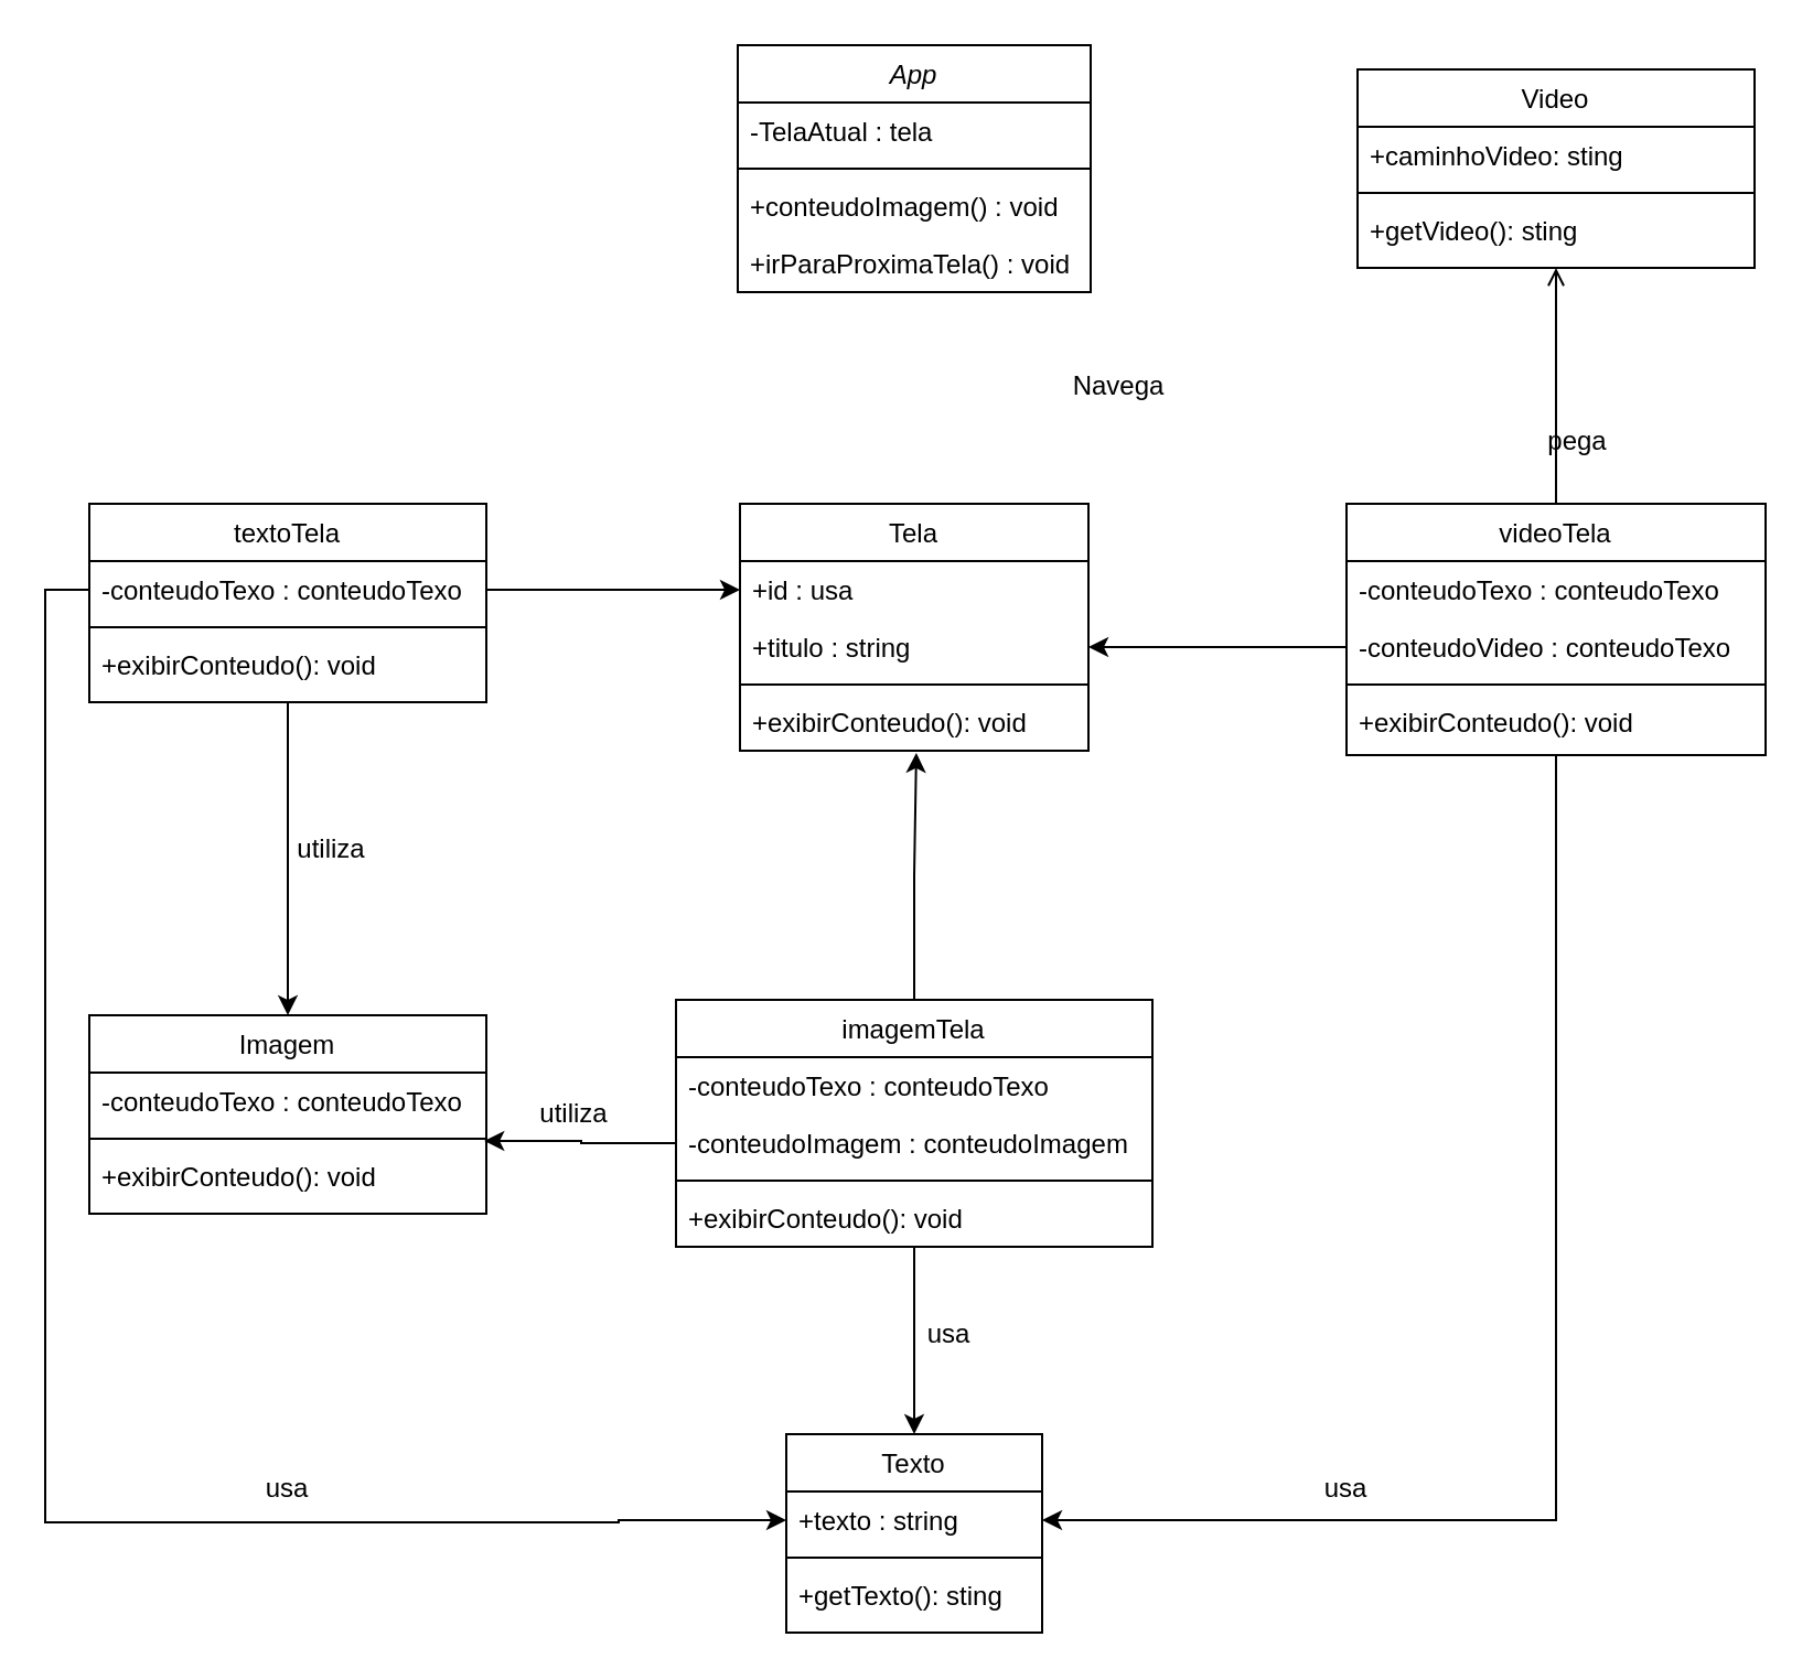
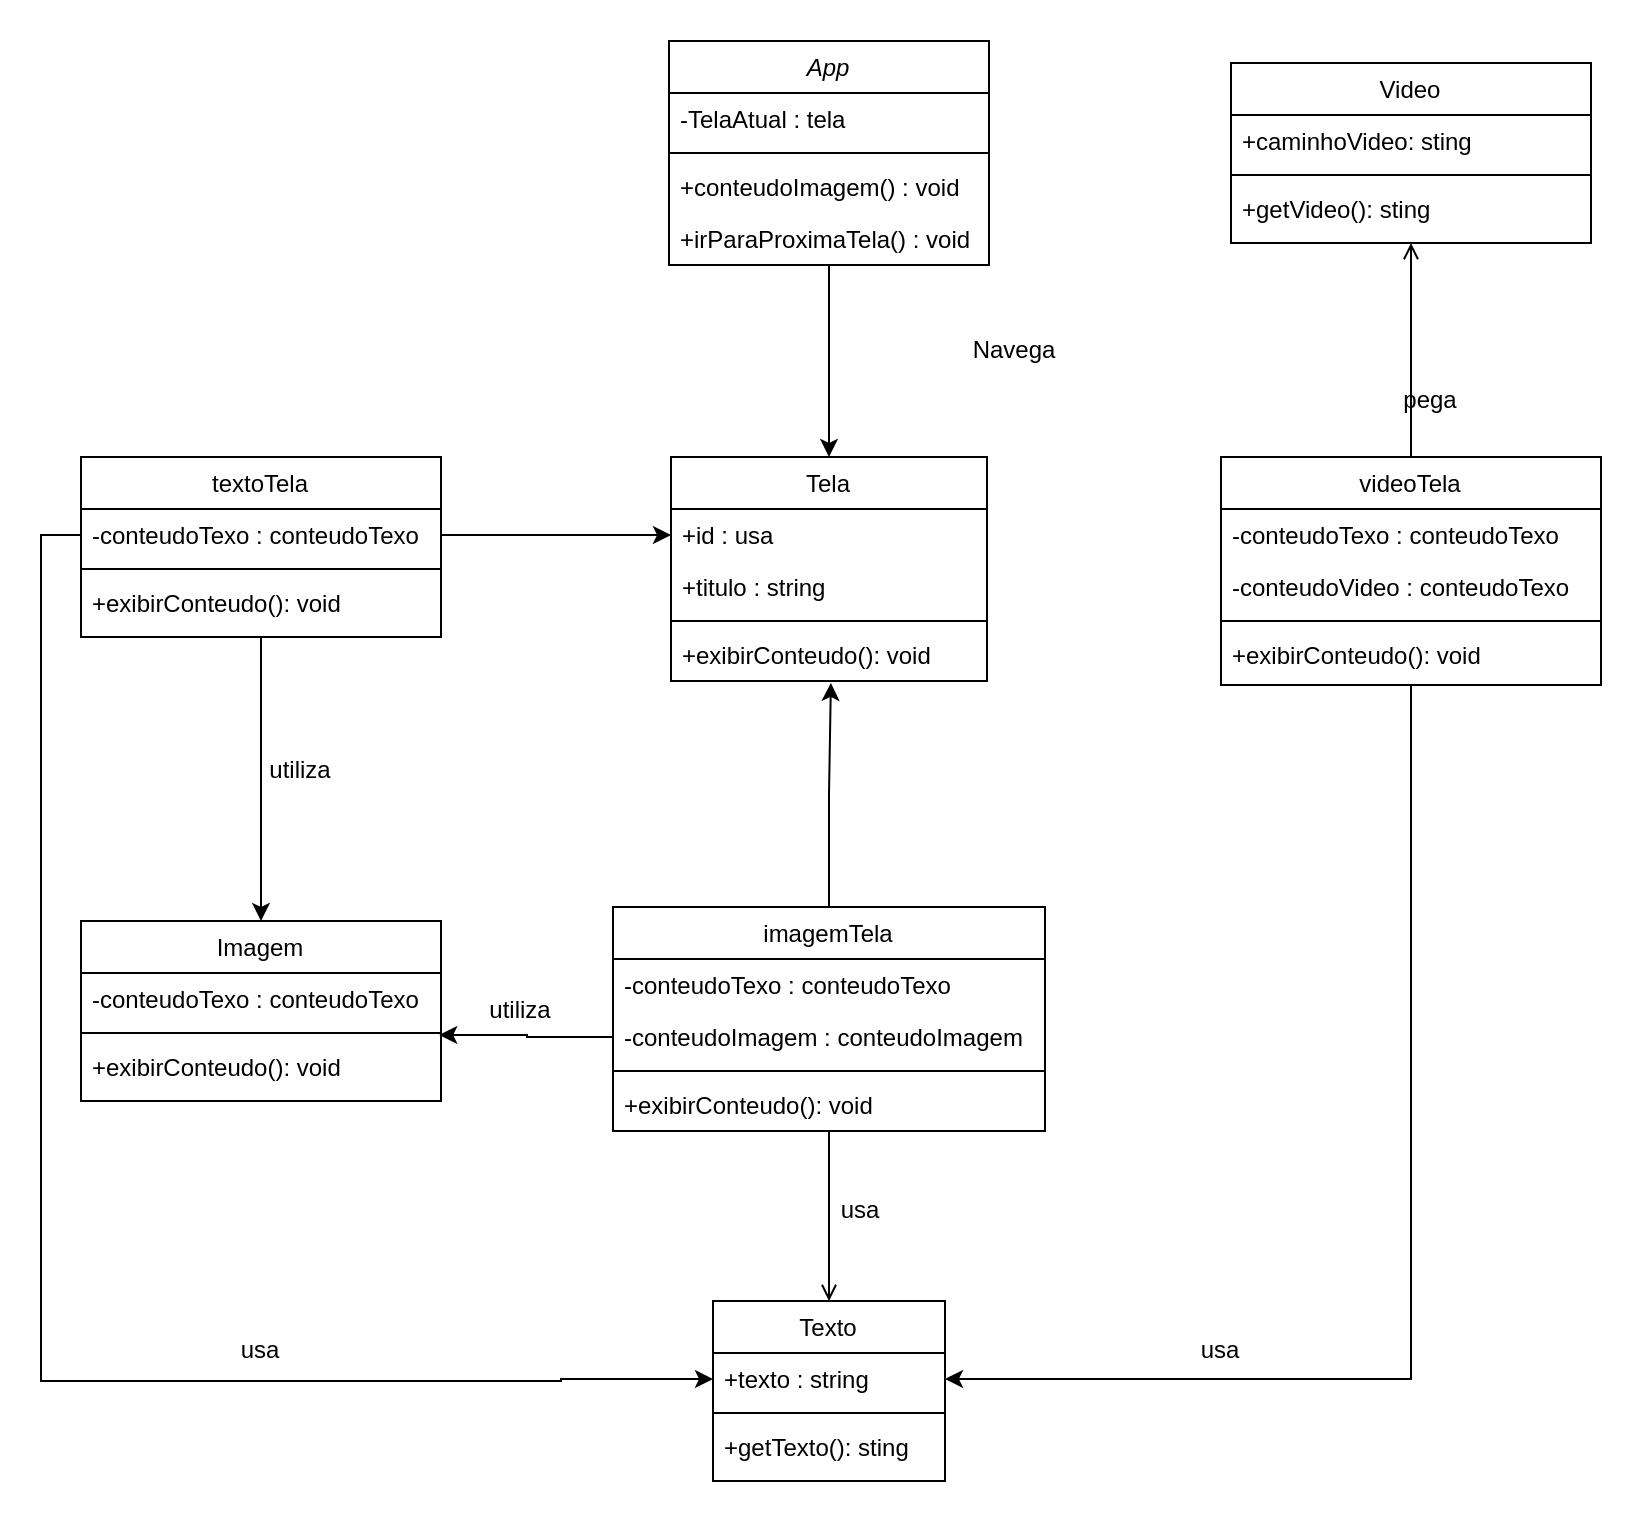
+ <mxCell id="2" style="edgeStyle=orthogonalEdgeStyle;rounded=0;orthogonalLoop=1;jettySize=auto;html=1;entryX=0.5;entryY=0;entryDx=0;entryDy=0;" edge="1" parent="1" source="3" target="8"><mxGeometry relative="1" as="geometry" /></mxCell>
- <mxCell id="47" style="edgeStyle=orthogonalEdgeStyle;rounded=0;orthogonalLoop=1;jettySize=auto;html=1;entryX=1;entryY=0.5;entryDx=0;entryDy=0;" edge="1" parent="1" source="22" target="10"><mxGeometry relative="1" as="geometry" /></mxCell>
- <mxCell id="25" style="edgeStyle=orthogonalEdgeStyle;rounded=0;orthogonalLoop=1;jettySize=auto;html=1;entryX=0.5;entryY=0;entryDx=0;entryDy=0;" edge="1" parent="1" source="26" target="35"><mxGeometry relative="1" as="geometry" /></mxCell>
+ <mxCell id="25" style="edgeStyle=orthogonalEdgeStyle;rounded=0;orthogonalLoop=1;jettySize=auto;html=1;entryX=0.5;entryY=0;entryDx=0;entryDy=0;endArrow=open;" edge="1" parent="1" source="26" target="35"><mxGeometry relative="1" as="geometry" /></mxCell>
